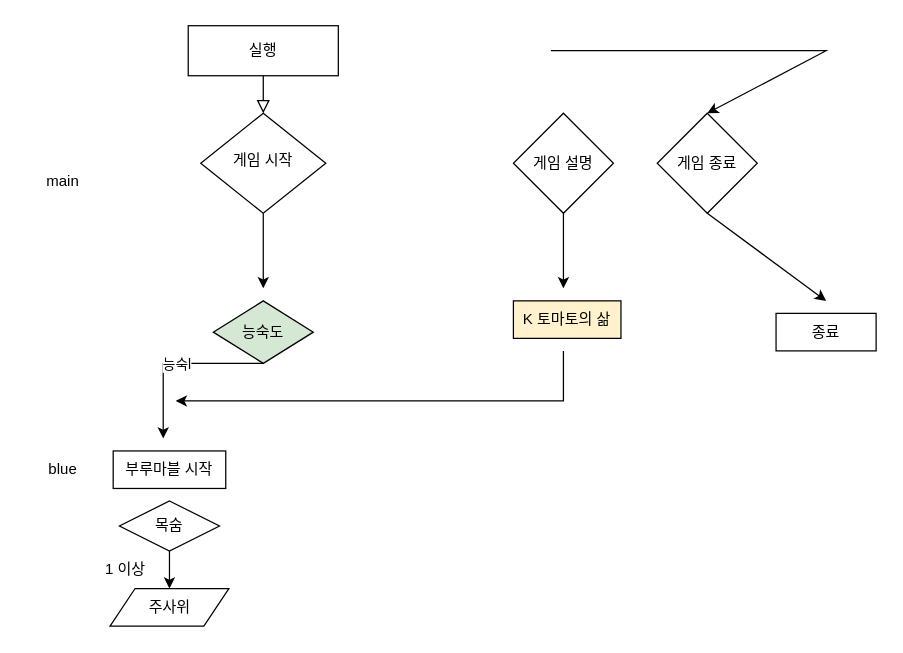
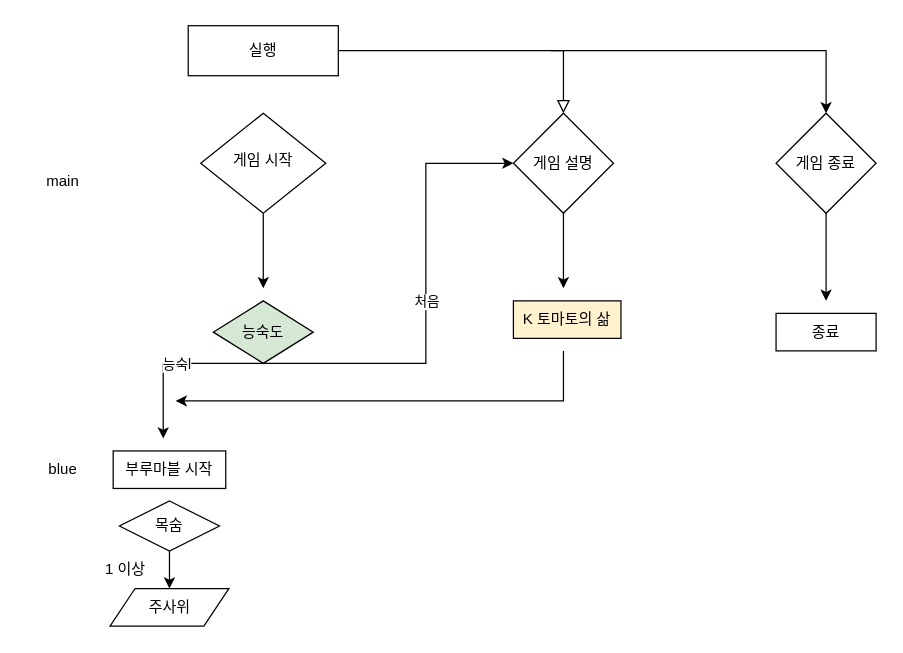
- <mxCell id="2" value="" style="rounded=0;html=1;jettySize=auto;orthogonalLoop=1;fontSize=11;endArrow=block;endFill=0;endSize=8;strokeWidth=1;shadow=0;labelBackgroundColor=none;edgeStyle=orthogonalEdgeStyle;" parent="1" source="3" target="4" edge="1"><mxGeometry relative="1" as="geometry" /></mxCell>
+ <mxCell id="2" value="" style="rounded=0;html=1;jettySize=auto;orthogonalLoop=1;fontSize=11;endArrow=block;endFill=0;endSize=8;strokeWidth=1;shadow=0;labelBackgroundColor=none;edgeStyle=orthogonalEdgeStyle;" parent="1" source="3" target="7" edge="1"><mxGeometry relative="1" as="geometry" /></mxCell>
- <mxCell id="8" value="게임 종료" style="rhombus;whiteSpace=wrap;html=1;" vertex="1" parent="1"><mxGeometry x="525" y="90" width="80" height="80" as="geometry" /></mxCell>
+ <mxCell id="8" value="게임 종료" style="rhombus;whiteSpace=wrap;html=1;" vertex="1" parent="1"><mxGeometry x="620" y="90" width="80" height="80" as="geometry" /></mxCell>
+ <mxCell id="16" value="" style="endArrow=classic;html=1;rounded=0;exitX=0.5;exitY=1;exitDx=0;exitDy=0;entryX=0;entryY=0.5;entryDx=0;entryDy=0;" edge="1" parent="1" source="13" target="7"><mxGeometry relative="1" as="geometry"><mxPoint x="270" y="210" as="sourcePoint" /><mxPoint x="280" y="350" as="targetPoint" /><Array as="points"><mxPoint x="340" y="290" /><mxPoint x="340" y="130" /></Array></mxGeometry></mxCell>
+ <mxCell id="17" value="처음" style="edgeLabel;resizable=0;html=1;align=center;verticalAlign=middle;" connectable="0" vertex="1" parent="16"><mxGeometry relative="1" as="geometry" /></mxCell>
